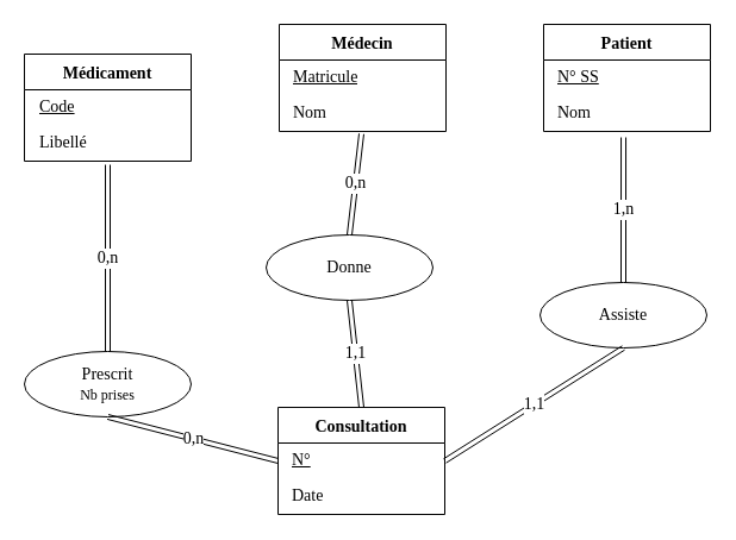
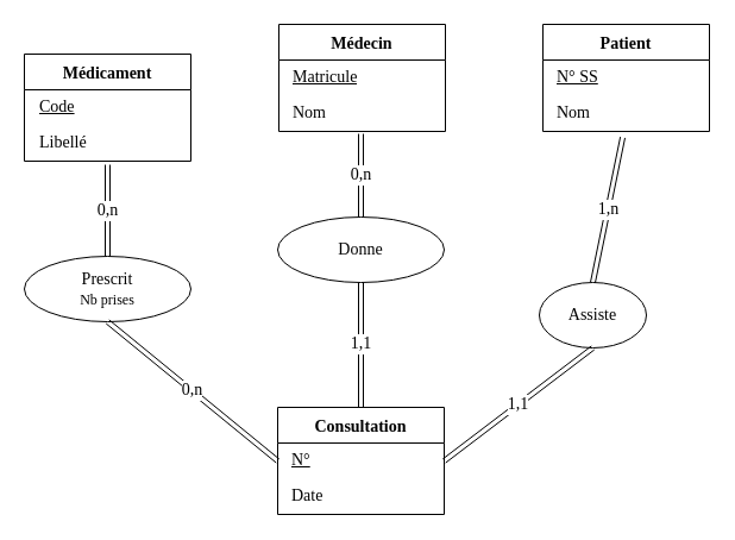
- <mxCell id="11" value="Donne" style="ellipse;whiteSpace=wrap;html=1;fontSize=14;fontFamily=FiraCode Nerd Font Propo;" parent="1" vertex="1"><mxGeometry x="223" y="197" width="140" height="55" as="geometry" /></mxCell>
+ <mxCell id="11" value="Donne" style="ellipse;whiteSpace=wrap;html=1;fontSize=14;fontFamily=FiraCode Nerd Font Propo;" parent="1" vertex="1"><mxGeometry x="233" y="182" width="140" height="55" as="geometry" /></mxCell>
- <mxCell id="17" value="Assiste" style="ellipse;whiteSpace=wrap;html=1;fontSize=14;fontFamily=FiraCode Nerd Font Propo;" parent="1" vertex="1"><mxGeometry x="453" y="237" width="140" height="55" as="geometry" /></mxCell>
+ <mxCell id="17" value="Assiste" style="ellipse;whiteSpace=wrap;html=1;fontSize=14;fontFamily=FiraCode Nerd Font Propo;" parent="1" vertex="1"><mxGeometry x="453" y="237" width="90" height="55" as="geometry" /></mxCell>
- <mxCell id="5" value="Prescrit&lt;font style=&quot;font-size: 12px;&quot;&gt;&lt;br&gt;Nb prises&lt;/font&gt;" style="ellipse;whiteSpace=wrap;html=1;fontSize=14;fontFamily=FiraCode Nerd Font Propo;" parent="1" vertex="1"><mxGeometry x="20" y="295" width="140" height="55" as="geometry" /></mxCell>
+ <mxCell id="5" value="Prescrit&lt;font style=&quot;font-size: 12px;&quot;&gt;&lt;br&gt;Nb prises&lt;/font&gt;" style="ellipse;whiteSpace=wrap;html=1;fontSize=14;fontFamily=FiraCode Nerd Font Propo;" parent="1" vertex="1"><mxGeometry x="20" y="215" width="140" height="55" as="geometry" /></mxCell>
